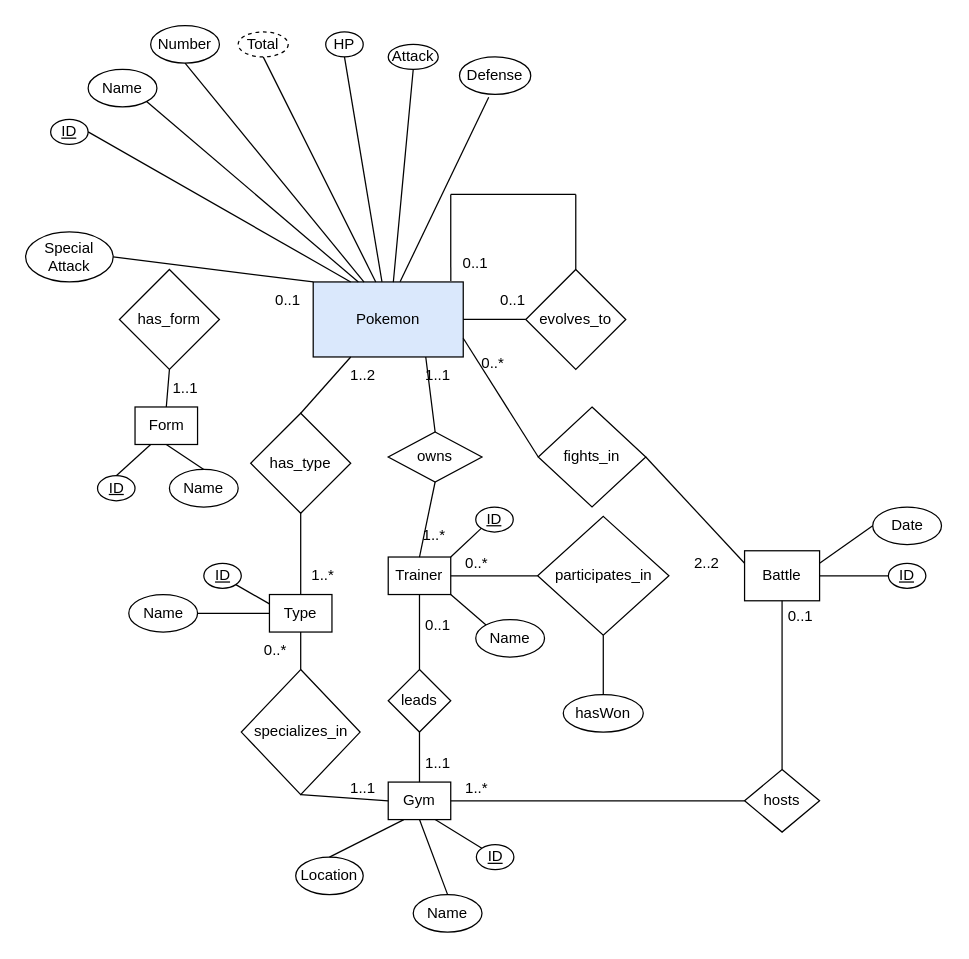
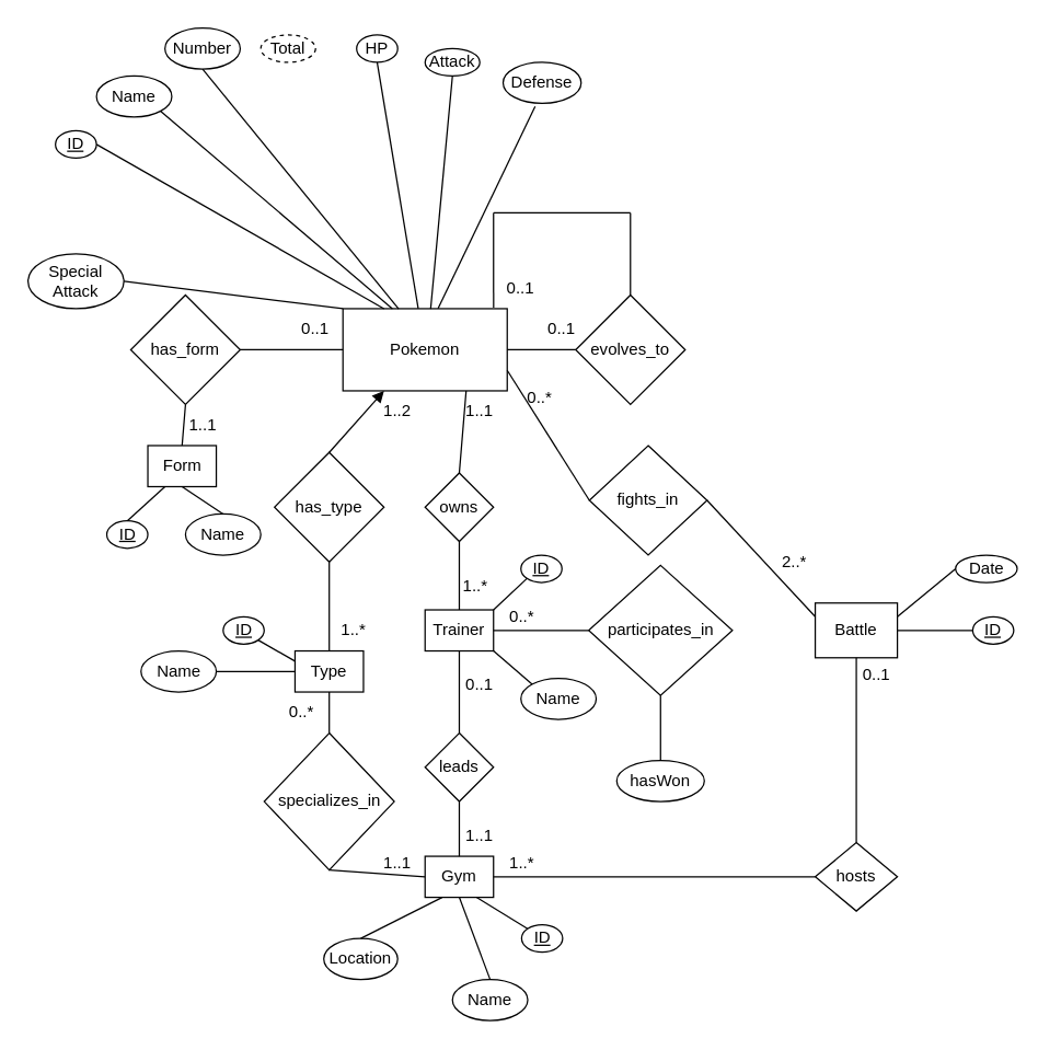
- <mxCell id="62" value="" style="endArrow=none;html=1;rounded=0;entryX=0.5;entryY=1;entryDx=0;entryDy=0;exitX=0.417;exitY=0;exitDx=0;exitDy=0;exitPerimeter=0;" parent="1" source="2" target="66" edge="1"><mxGeometry width="50" height="50" relative="1" as="geometry"><mxPoint x="220" y="315" as="sourcePoint" /><mxPoint x="245" y="125" as="targetPoint" /></mxGeometry></mxCell>
+ <mxCell id="12" value="" style="endArrow=none;html=1;rounded=0;entryX=0;entryY=0.5;entryDx=0;entryDy=0;exitX=1;exitY=0.5;exitDx=0;exitDy=0;" parent="1" source="11" target="2" edge="1"><mxGeometry width="50" height="50" relative="1" as="geometry"><mxPoint x="320" y="395" as="sourcePoint" /><mxPoint x="370" y="345" as="targetPoint" /></mxGeometry></mxCell>
- <mxCell id="2" value="Pokemon" style="rounded=0;whiteSpace=wrap;html=1;fillColor=#dae8fc;" parent="1" vertex="1"><mxGeometry x="250" y="225" width="120" height="60" as="geometry" /></mxCell>
+ <mxCell id="2" value="Pokemon" style="rounded=0;whiteSpace=wrap;html=1;" parent="1" vertex="1"><mxGeometry x="250" y="225" width="120" height="60" as="geometry" /></mxCell>
- <mxCell id="20" value="" style="endArrow=none;html=1;rounded=0;entryX=0.25;entryY=1;entryDx=0;entryDy=0;exitX=0.5;exitY=0;exitDx=0;exitDy=0;" parent="1" source="17" target="2" edge="1"><mxGeometry width="50" height="50" relative="1" as="geometry"><mxPoint x="260" y="365" as="sourcePoint" /><mxPoint x="310" y="315" as="targetPoint" /></mxGeometry></mxCell>
+ <mxCell id="20" value="" style="endArrow=block;html=1;rounded=0;entryX=0.25;entryY=1;entryDx=0;entryDy=0;exitX=0.5;exitY=0;exitDx=0;exitDy=0;" parent="1" source="17" target="2" edge="1"><mxGeometry width="50" height="50" relative="1" as="geometry"><mxPoint x="260" y="365" as="sourcePoint" /><mxPoint x="310" y="315" as="targetPoint" /></mxGeometry></mxCell>
- <mxCell id="24" value="owns" style="rhombus;whiteSpace=wrap;html=1;" parent="1" vertex="1"><mxGeometry x="310" y="345" width="75" height="40" as="geometry" /></mxCell>
+ <mxCell id="24" value="owns" style="rhombus;whiteSpace=wrap;html=1;" parent="1" vertex="1"><mxGeometry x="310" y="345" width="50" height="50" as="geometry" /></mxCell>
+ <mxCell id="48" value="2..*" style="text;html=1;whiteSpace=wrap;strokeColor=none;fillColor=none;align=center;verticalAlign=middle;rounded=0;" parent="1" vertex="1"><mxGeometry x="550" y="395" width="60" height="30" as="geometry" /></mxCell>
- <mxCell id="92" value="Date" style="ellipse;whiteSpace=wrap;html=1;" vertex="1" parent="1"><mxGeometry x="697.5" y="405" width="55" height="30" as="geometry" /></mxCell>
+ <mxCell id="92" value="Date" style="ellipse;whiteSpace=wrap;html=1;" vertex="1" parent="1"><mxGeometry x="697.5" y="405" width="45" height="20" as="geometry" /></mxCell>
- <mxCell id="37" value="2..2" style="text;html=1;whiteSpace=wrap;strokeColor=none;fillColor=none;align=center;verticalAlign=middle;rounded=0;" parent="1" vertex="1"><mxGeometry x="535" y="435" width="60" height="30" as="geometry" /></mxCell>
